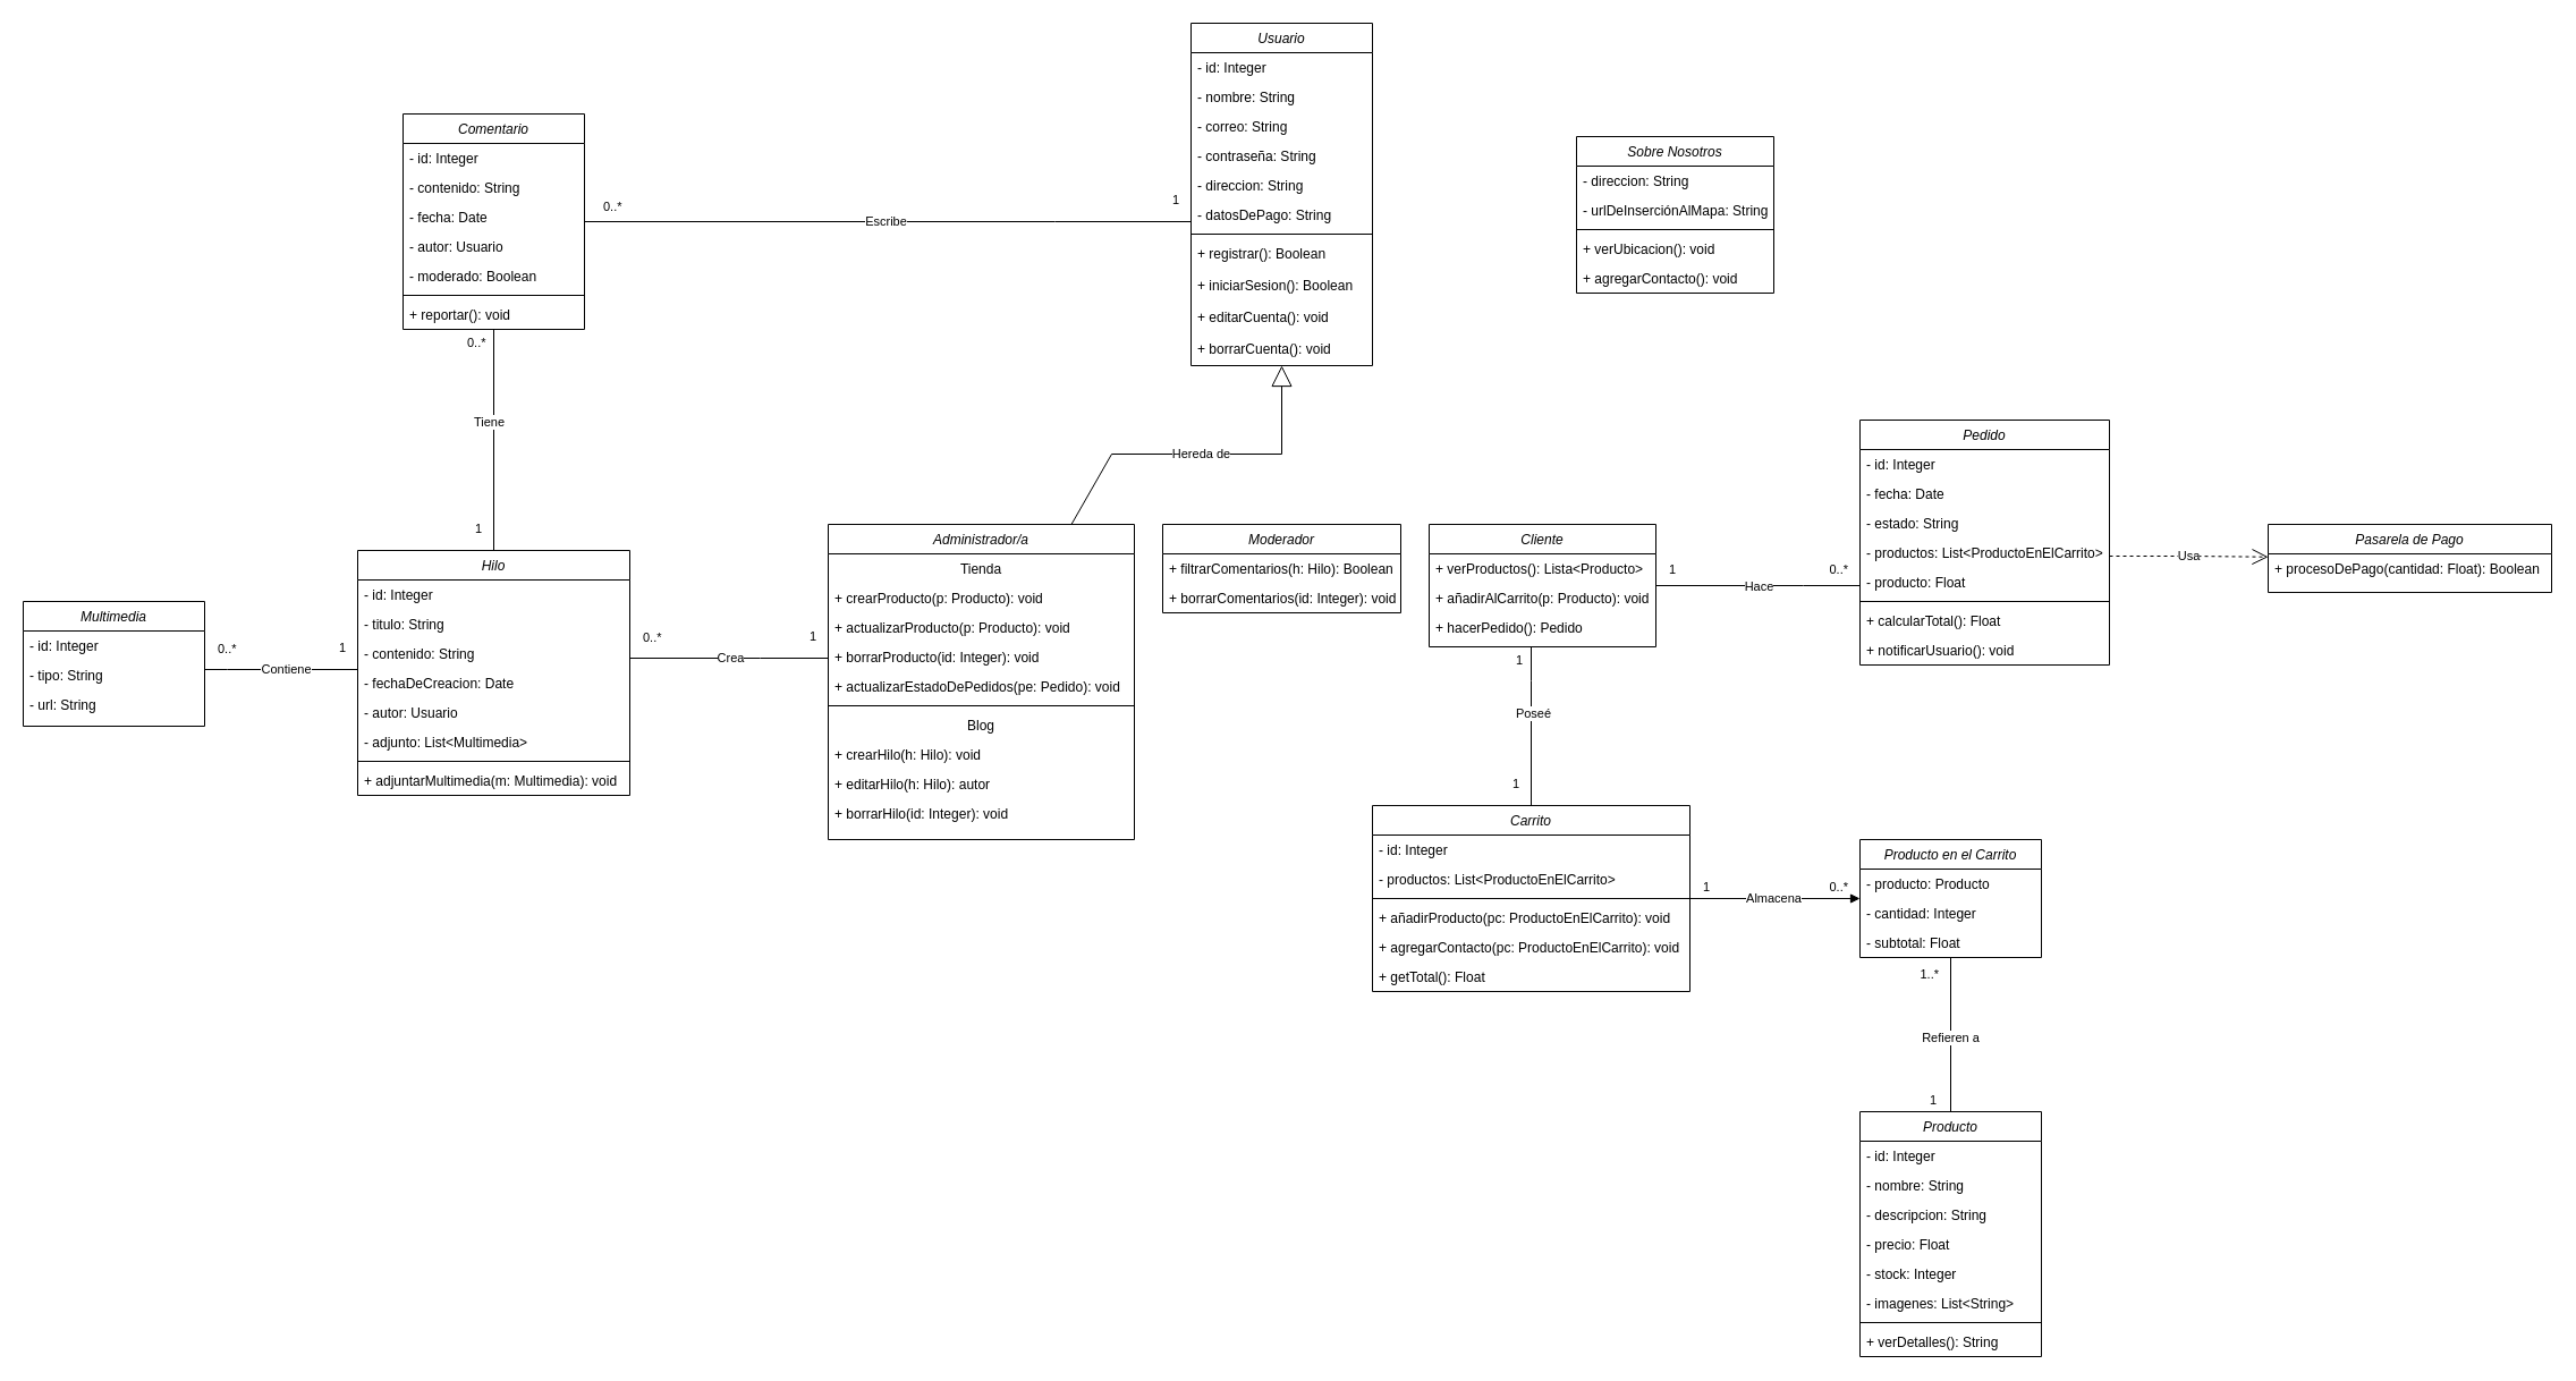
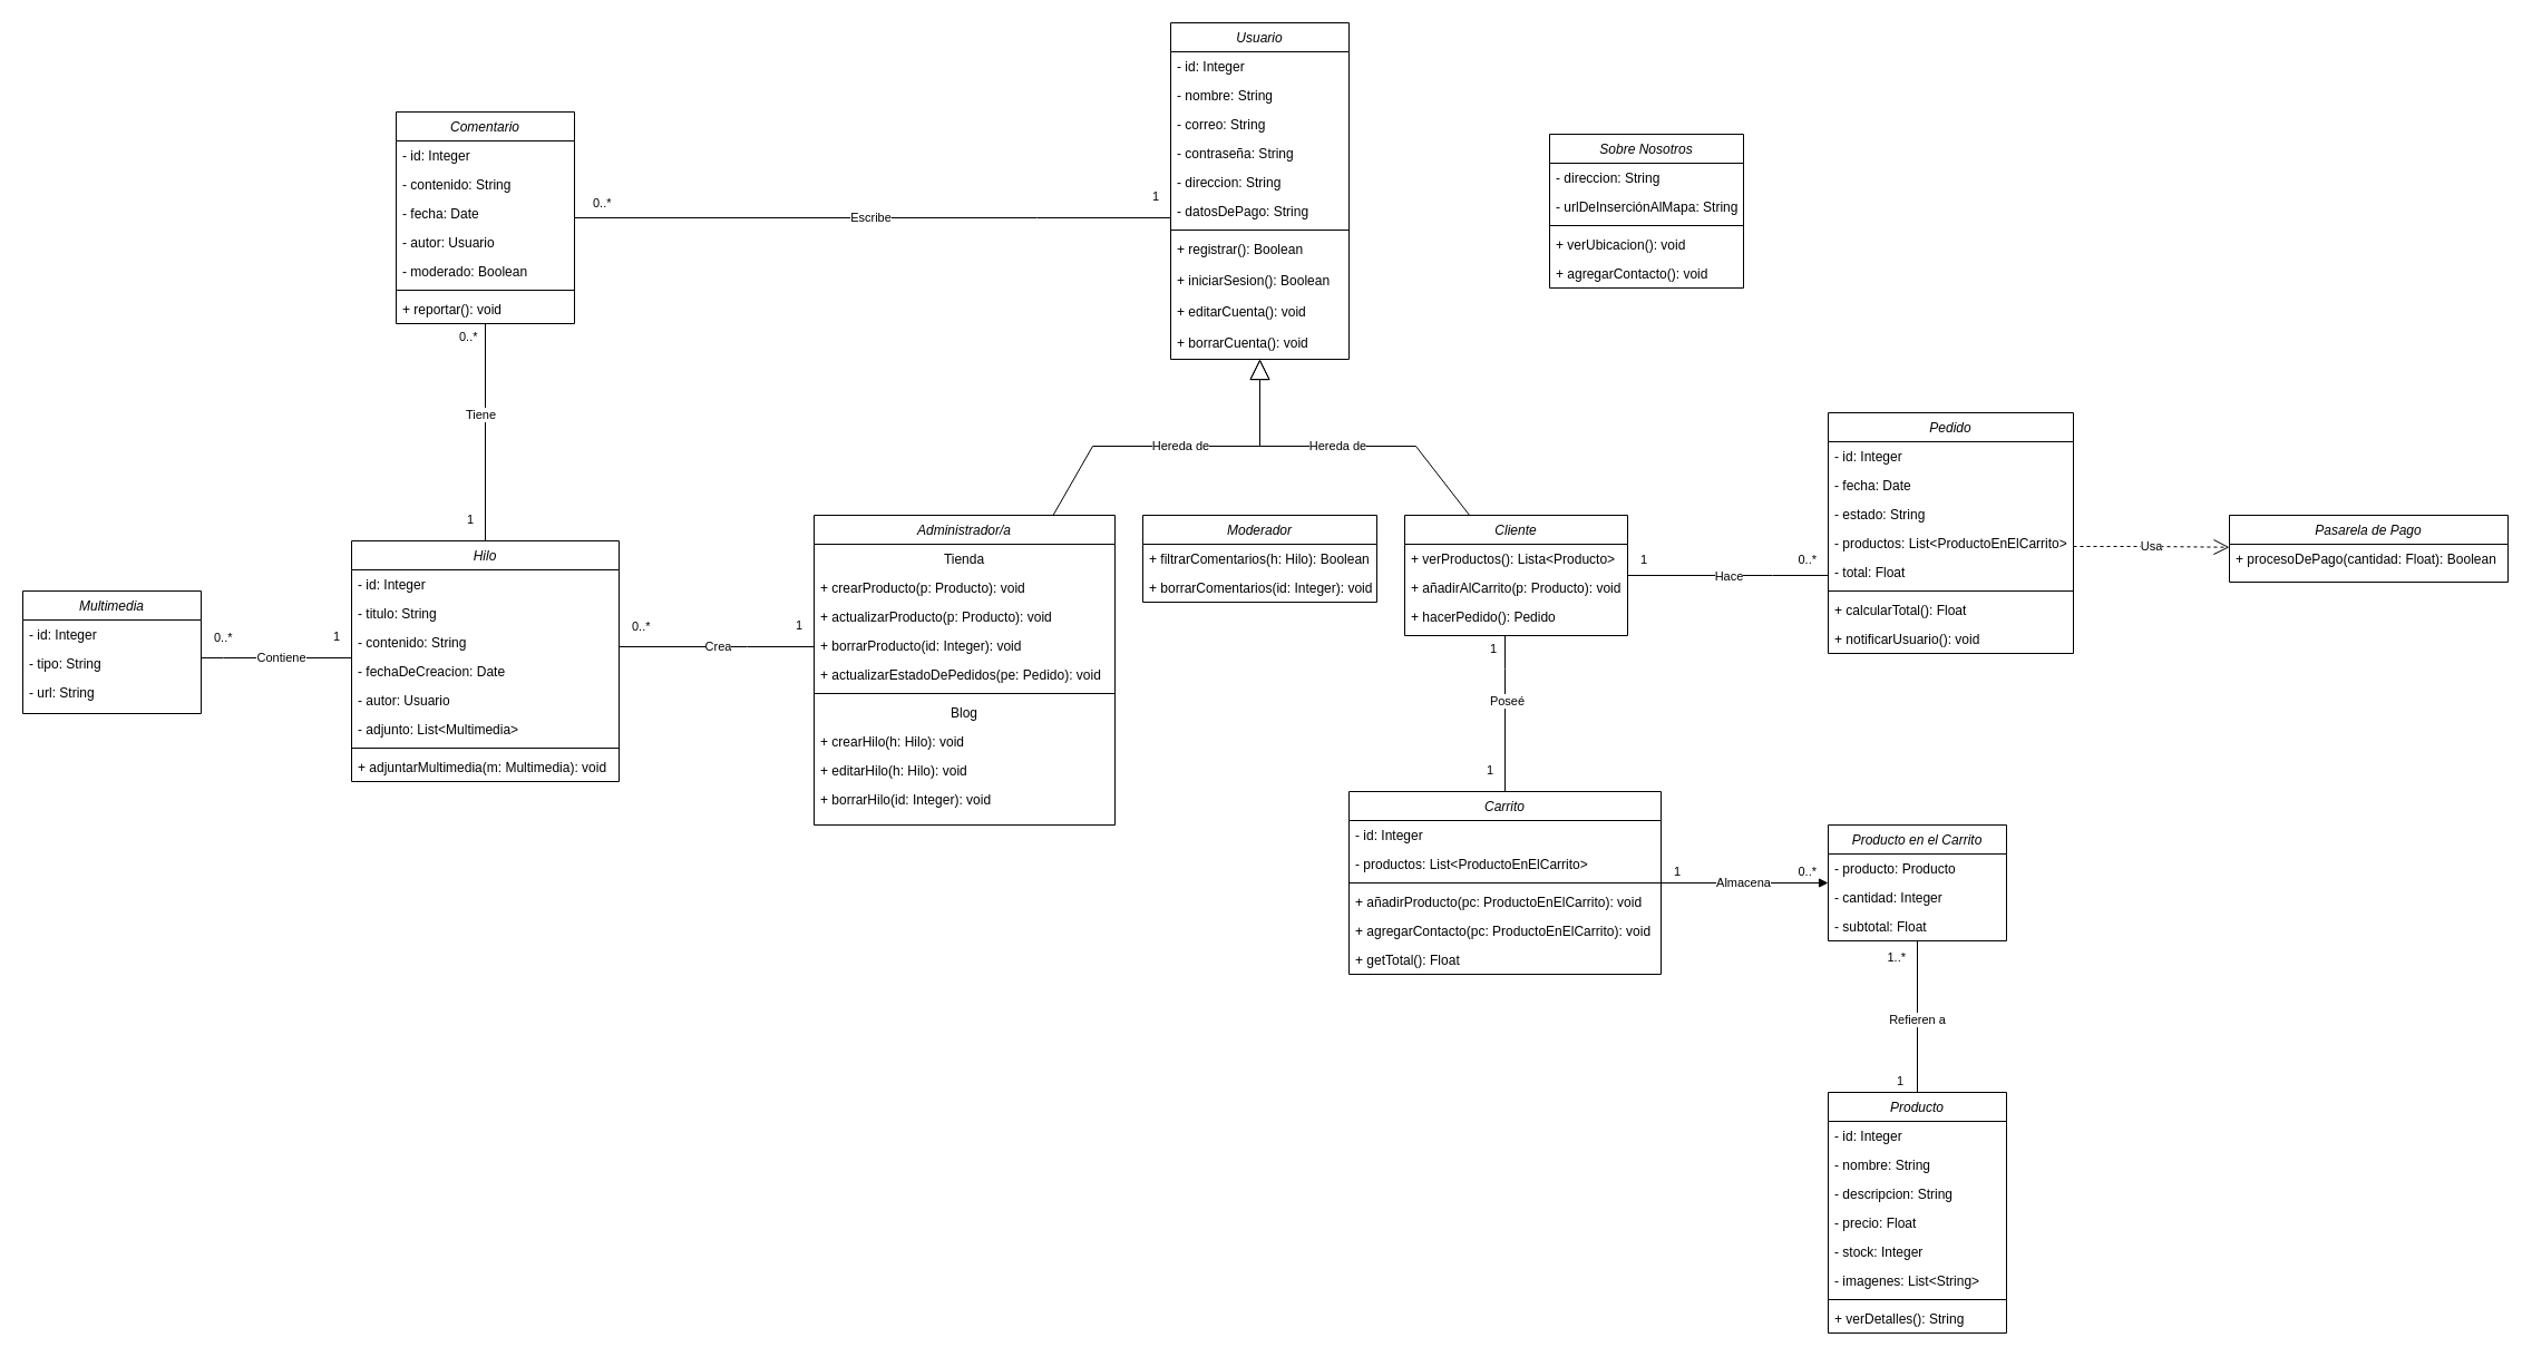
+ <mxCell id="91" value="Hereda de" style="endArrow=block;endSize=16;endFill=0;html=1;rounded=0;" edge="1" parent="1" source="86" target="2"><mxGeometry width="160" relative="1" as="geometry"><mxPoint x="954" y="472" as="sourcePoint" /><mxPoint x="1140" y="332" as="targetPoint" /><Array as="points"><mxPoint x="1270" y="400" /><mxPoint x="1130" y="400" /></Array></mxGeometry></mxCell>
- <mxCell id="53" value="- producto: Float" style="text;align=left;verticalAlign=top;spacingLeft=4;spacingRight=4;overflow=hidden;rotatable=0;points=[[0,0.5],[1,0.5]];portConstraint=eastwest;rounded=0;shadow=0;html=0;" vertex="1" parent="48"><mxGeometry y="130" width="220" height="26" as="geometry" /></mxCell>
+ <mxCell id="53" value="- total: Float" style="text;align=left;verticalAlign=top;spacingLeft=4;spacingRight=4;overflow=hidden;rotatable=0;points=[[0,0.5],[1,0.5]];portConstraint=eastwest;rounded=0;shadow=0;html=0;" vertex="1" parent="48"><mxGeometry y="130" width="220" height="26" as="geometry" /></mxCell>
- <mxCell id="23" value="+ editarHilo(h: Hilo): autor" style="text;align=left;verticalAlign=top;spacingLeft=4;spacingRight=4;overflow=hidden;rotatable=0;points=[[0,0.5],[1,0.5]];portConstraint=eastwest;rounded=0;shadow=0;html=0;" vertex="1" parent="14"><mxGeometry y="216" width="270" height="26" as="geometry" /></mxCell>
+ <mxCell id="23" value="+ editarHilo(h: Hilo): void" style="text;align=left;verticalAlign=top;spacingLeft=4;spacingRight=4;overflow=hidden;rotatable=0;points=[[0,0.5],[1,0.5]];portConstraint=eastwest;rounded=0;shadow=0;html=0;" vertex="1" parent="14"><mxGeometry y="216" width="270" height="26" as="geometry" /></mxCell>
